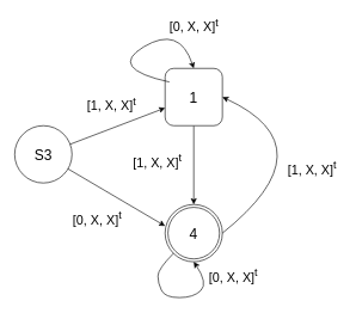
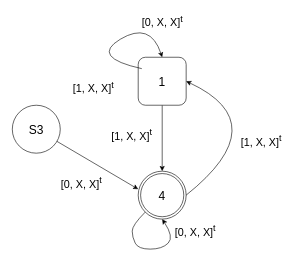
- <mxCell id="6" value="" style="endArrow=classic;html=1;" parent="1" source="3" target="5" edge="1"><mxGeometry width="50" height="50" relative="1" as="geometry"><mxPoint x="140" y="225" as="sourcePoint" /><mxPoint x="190" y="175" as="targetPoint" /></mxGeometry></mxCell>
